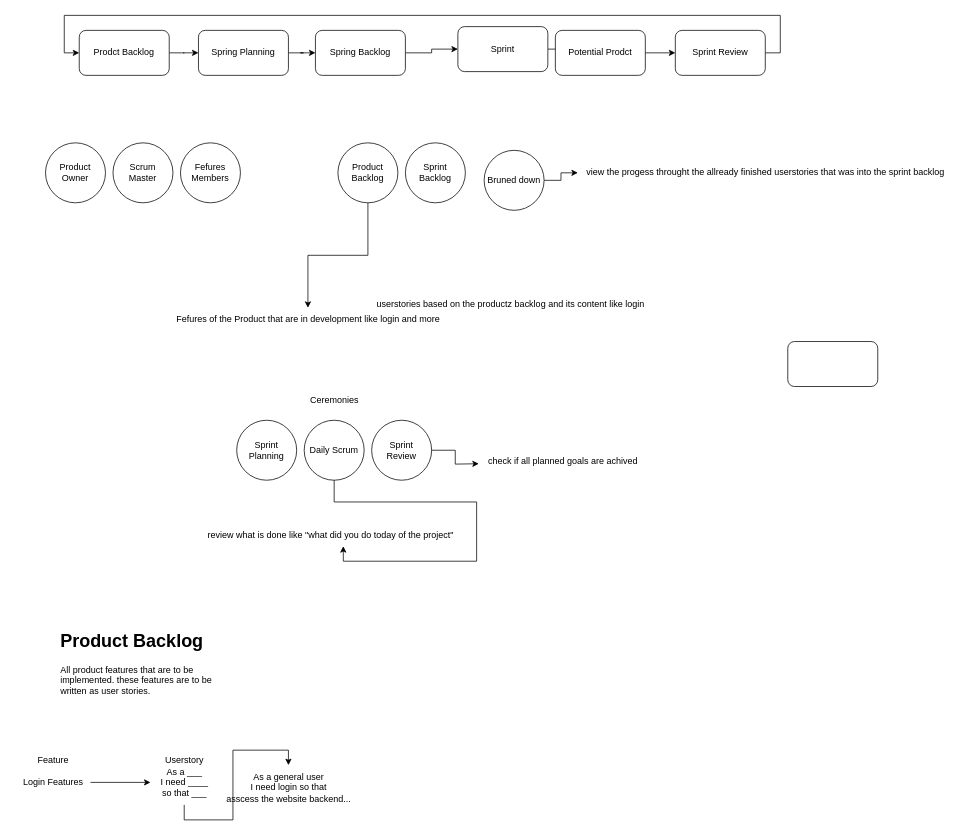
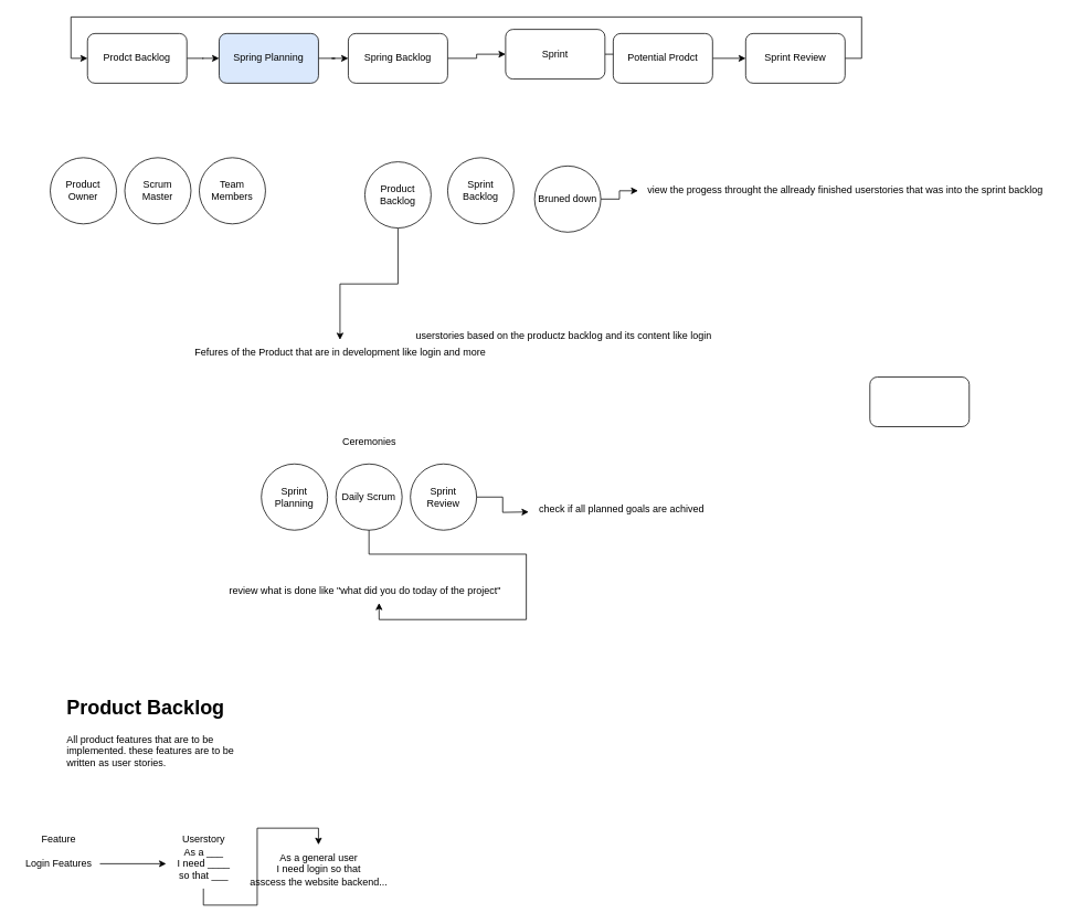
- <mxCell id="5" value="Spring Planning" style="rounded=1;whiteSpace=wrap;html=1;labelBackgroundColor=none;" parent="1" vertex="1"><mxGeometry x="264" y="40" width="120" height="60" as="geometry" /></mxCell>
+ <mxCell id="5" value="Spring Planning" style="rounded=1;whiteSpace=wrap;html=1;labelBackgroundColor=none;fillColor=#dae8fc;" parent="1" vertex="1"><mxGeometry x="264" y="40" width="120" height="60" as="geometry" /></mxCell>
- <mxCell id="16" value="Fefures Members" style="ellipse;whiteSpace=wrap;html=1;aspect=fixed;labelBackgroundColor=none;" parent="1" vertex="1"><mxGeometry x="240" y="190" width="80" height="80" as="geometry" /></mxCell>
+ <mxCell id="16" value="Team Members" style="ellipse;whiteSpace=wrap;html=1;aspect=fixed;labelBackgroundColor=none;" parent="1" vertex="1"><mxGeometry x="240" y="190" width="80" height="80" as="geometry" /></mxCell>
- <mxCell id="18" value="Product&lt;br&gt;Backlog" style="ellipse;whiteSpace=wrap;html=1;aspect=fixed;labelBackgroundColor=none;" parent="1" vertex="1"><mxGeometry x="450" y="190" width="80" height="80" as="geometry" /></mxCell>
+ <mxCell id="18" value="Product&lt;br&gt;Backlog" style="ellipse;whiteSpace=wrap;html=1;aspect=fixed;labelBackgroundColor=none;" parent="1" vertex="1"><mxGeometry x="440" y="195" width="80" height="80" as="geometry" /></mxCell>
